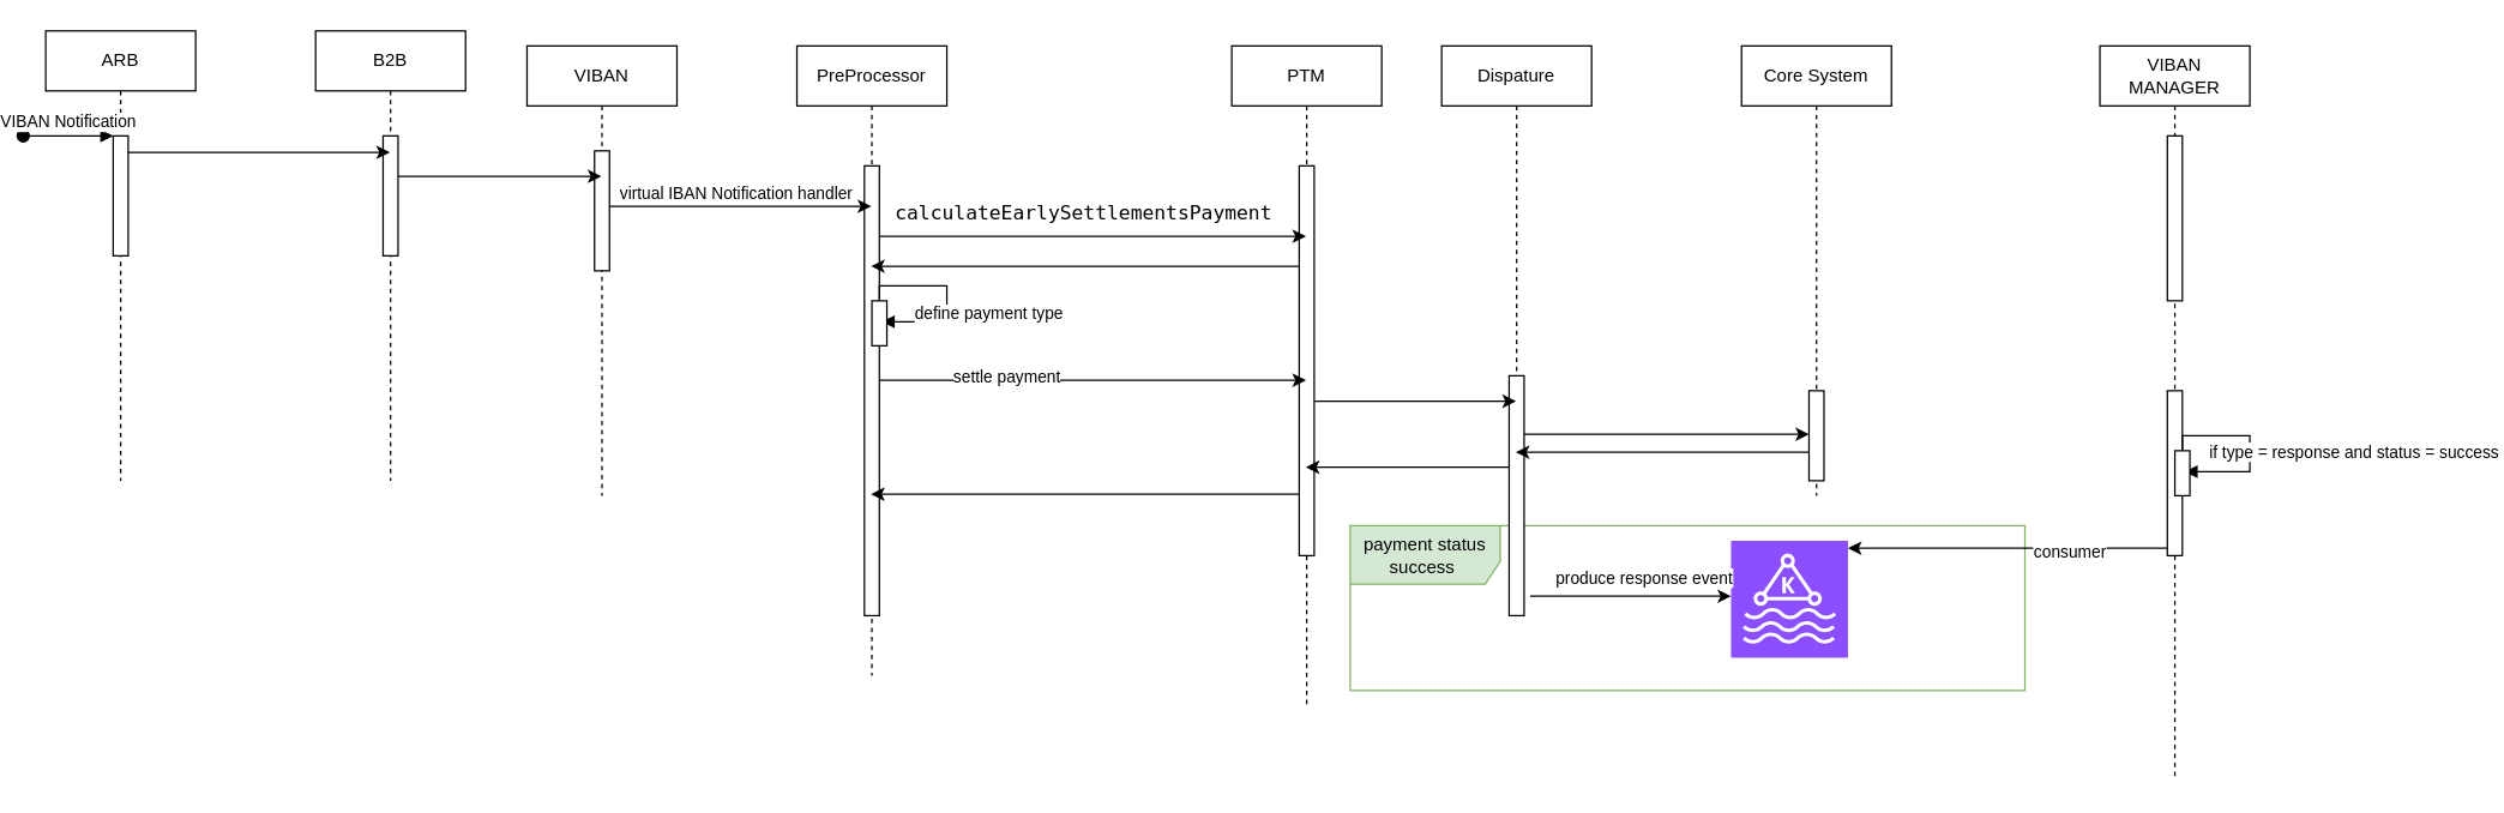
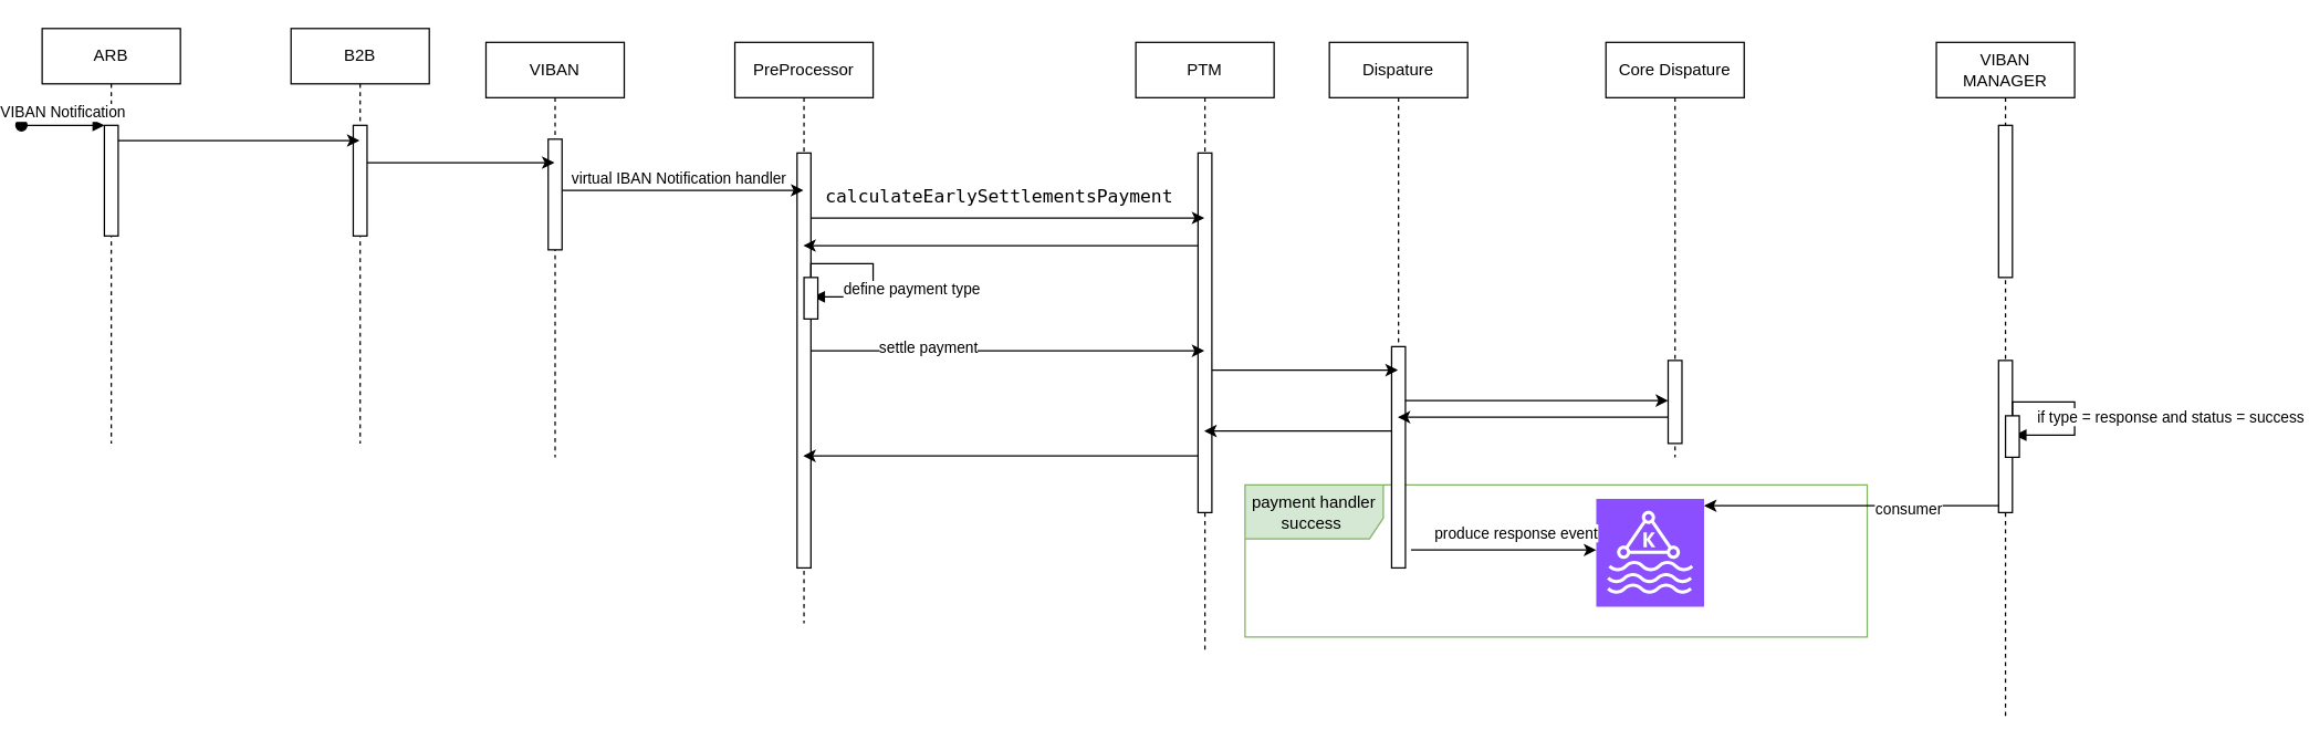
- <mxCell id="14" value="Core System" style="shape=umlLifeline;perimeter=lifelinePerimeter;whiteSpace=wrap;html=1;container=0;dropTarget=0;collapsible=0;recursiveResize=0;outlineConnect=0;portConstraint=eastwest;newEdgeStyle={&quot;edgeStyle&quot;:&quot;elbowEdgeStyle&quot;,&quot;elbow&quot;:&quot;vertical&quot;,&quot;curved&quot;:0,&quot;rounded&quot;:0};" parent="1" vertex="1"><mxGeometry x="1151" y="30" width="100" height="300" as="geometry" /></mxCell>
+ <mxCell id="14" value="Core Dispature" style="shape=umlLifeline;perimeter=lifelinePerimeter;whiteSpace=wrap;html=1;container=0;dropTarget=0;collapsible=0;recursiveResize=0;outlineConnect=0;portConstraint=eastwest;newEdgeStyle={&quot;edgeStyle&quot;:&quot;elbowEdgeStyle&quot;,&quot;elbow&quot;:&quot;vertical&quot;,&quot;curved&quot;:0,&quot;rounded&quot;:0};" parent="1" vertex="1"><mxGeometry x="1151" y="30" width="100" height="300" as="geometry" /></mxCell>
- <mxCell id="2" value="payment status success&amp;nbsp;" style="shape=umlFrame;whiteSpace=wrap;html=1;width=100;height=39;fillColor=#d5e8d4;strokeColor=#82b366;" parent="1" vertex="1"><mxGeometry x="890" y="350" width="450" height="110" as="geometry" /></mxCell>
+ <mxCell id="2" value="payment handler success&amp;nbsp;" style="shape=umlFrame;whiteSpace=wrap;html=1;width=100;height=39;fillColor=#d5e8d4;strokeColor=#82b366;" parent="1" vertex="1"><mxGeometry x="890" y="350" width="450" height="110" as="geometry" /></mxCell>
